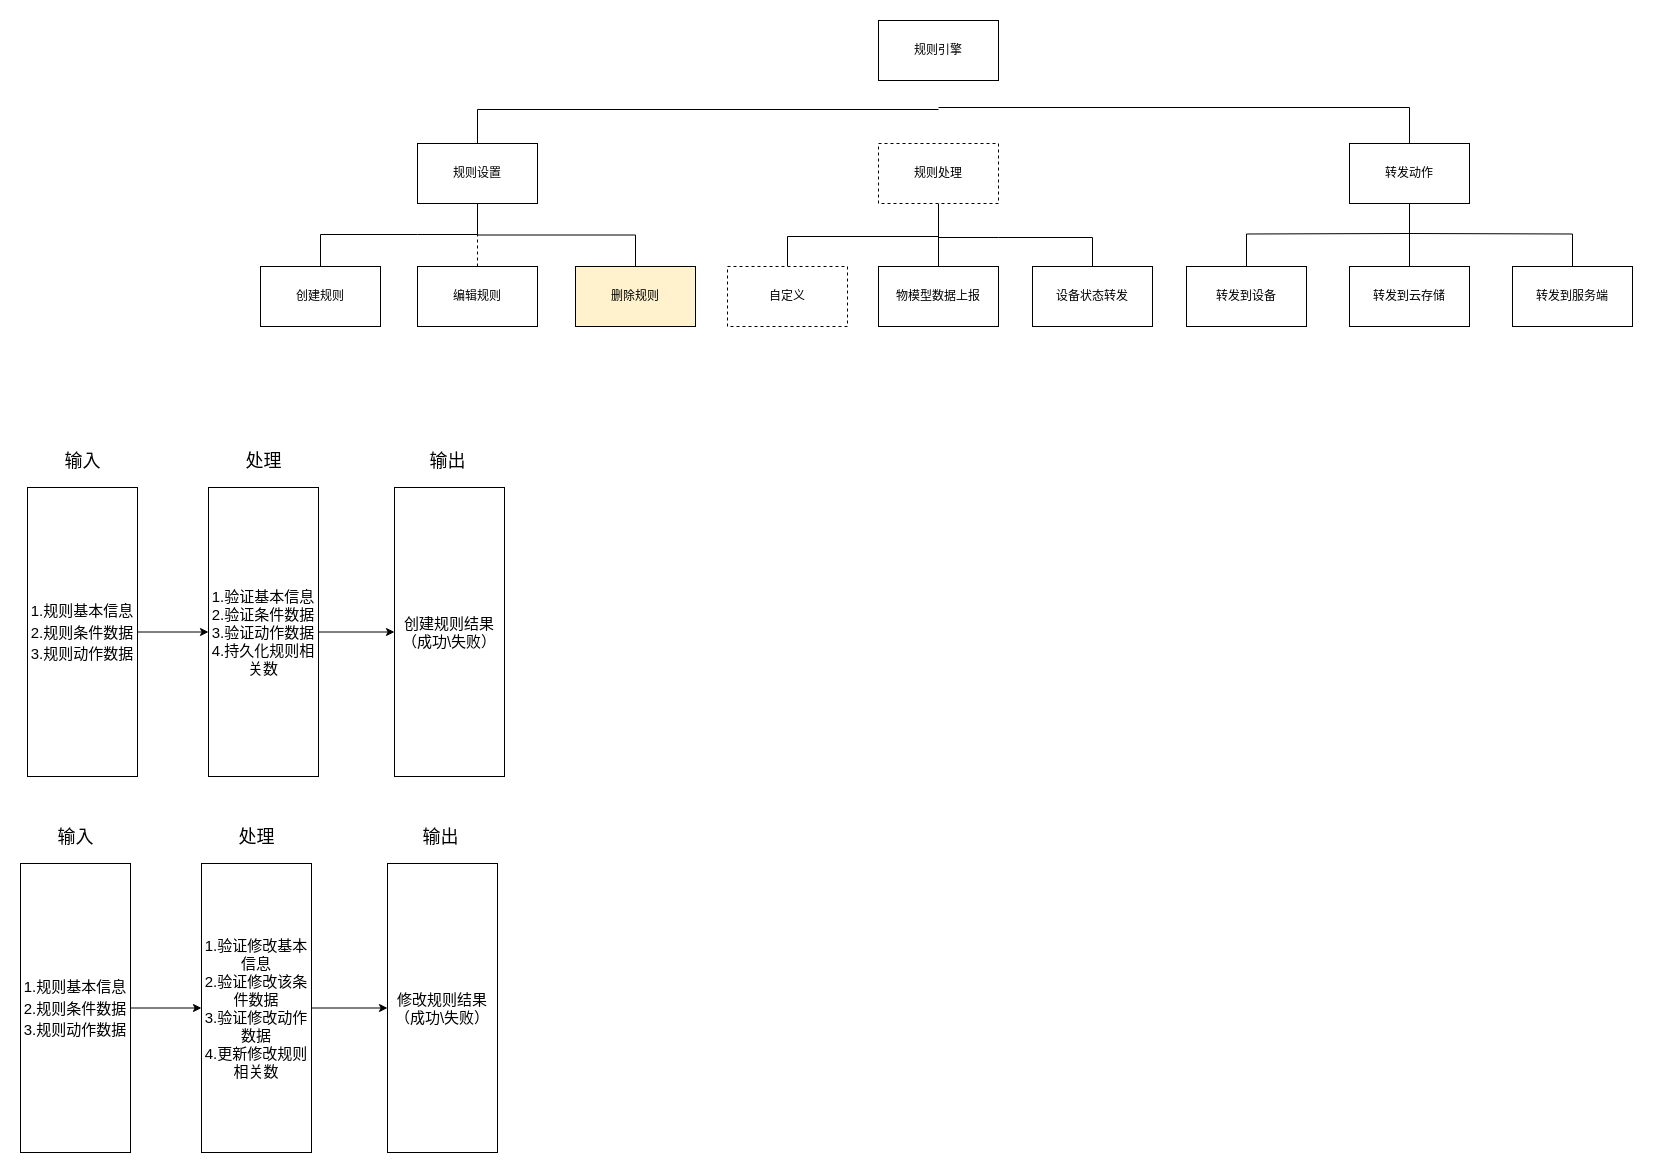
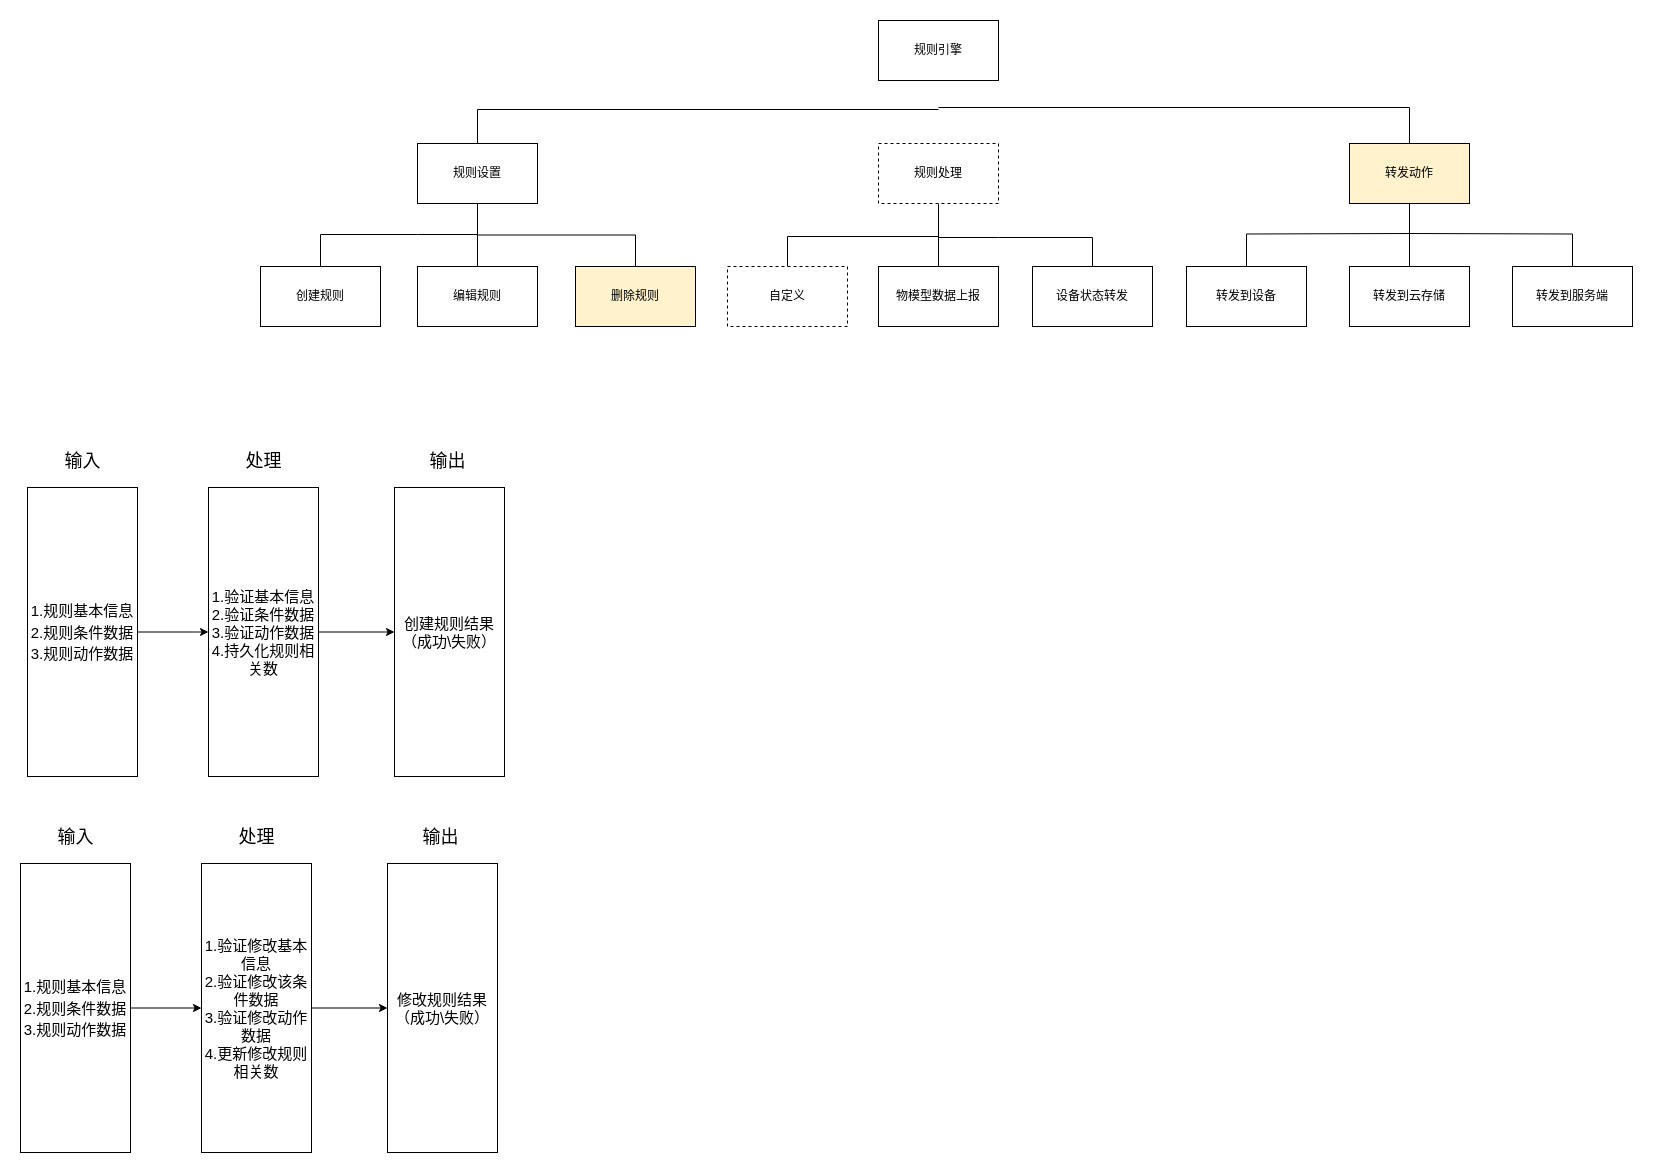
- <mxCell id="12" value="转发动作" style="rounded=0;whiteSpace=wrap;html=1;" parent="1" vertex="1"><mxGeometry x="1349" y="143" width="120" height="60" as="geometry" /></mxCell>
+ <mxCell id="12" value="转发动作" style="rounded=0;whiteSpace=wrap;html=1;fillColor=#fff2cc;" parent="1" vertex="1"><mxGeometry x="1349" y="143" width="120" height="60" as="geometry" /></mxCell>
- <mxCell id="5" value="" style="edgeStyle=none;rounded=0;orthogonalLoop=1;jettySize=auto;html=1;endArrow=none;endFill=0;dashed=1;" parent="1" source="8" target="18" edge="1"><mxGeometry relative="1" as="geometry" /></mxCell>
+ <mxCell id="5" value="" style="edgeStyle=none;rounded=0;orthogonalLoop=1;jettySize=auto;html=1;endArrow=none;endFill=0;" parent="1" source="8" target="18" edge="1"><mxGeometry relative="1" as="geometry" /></mxCell>
